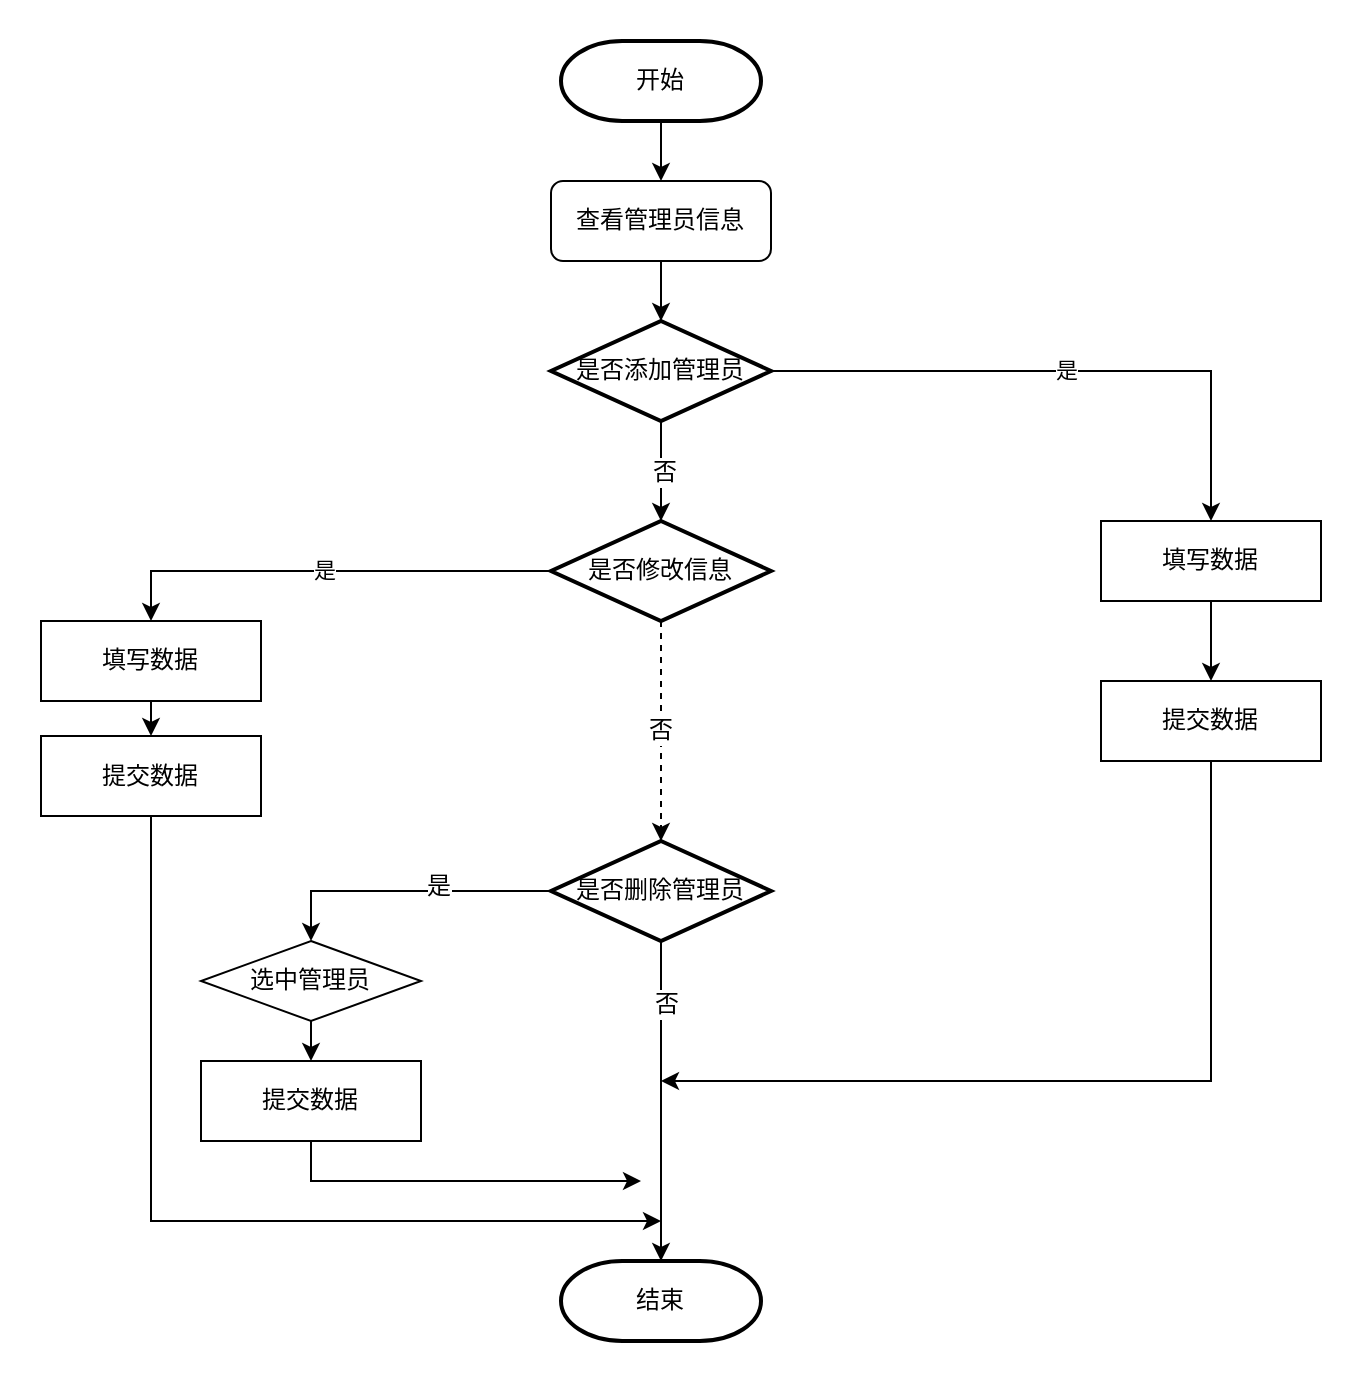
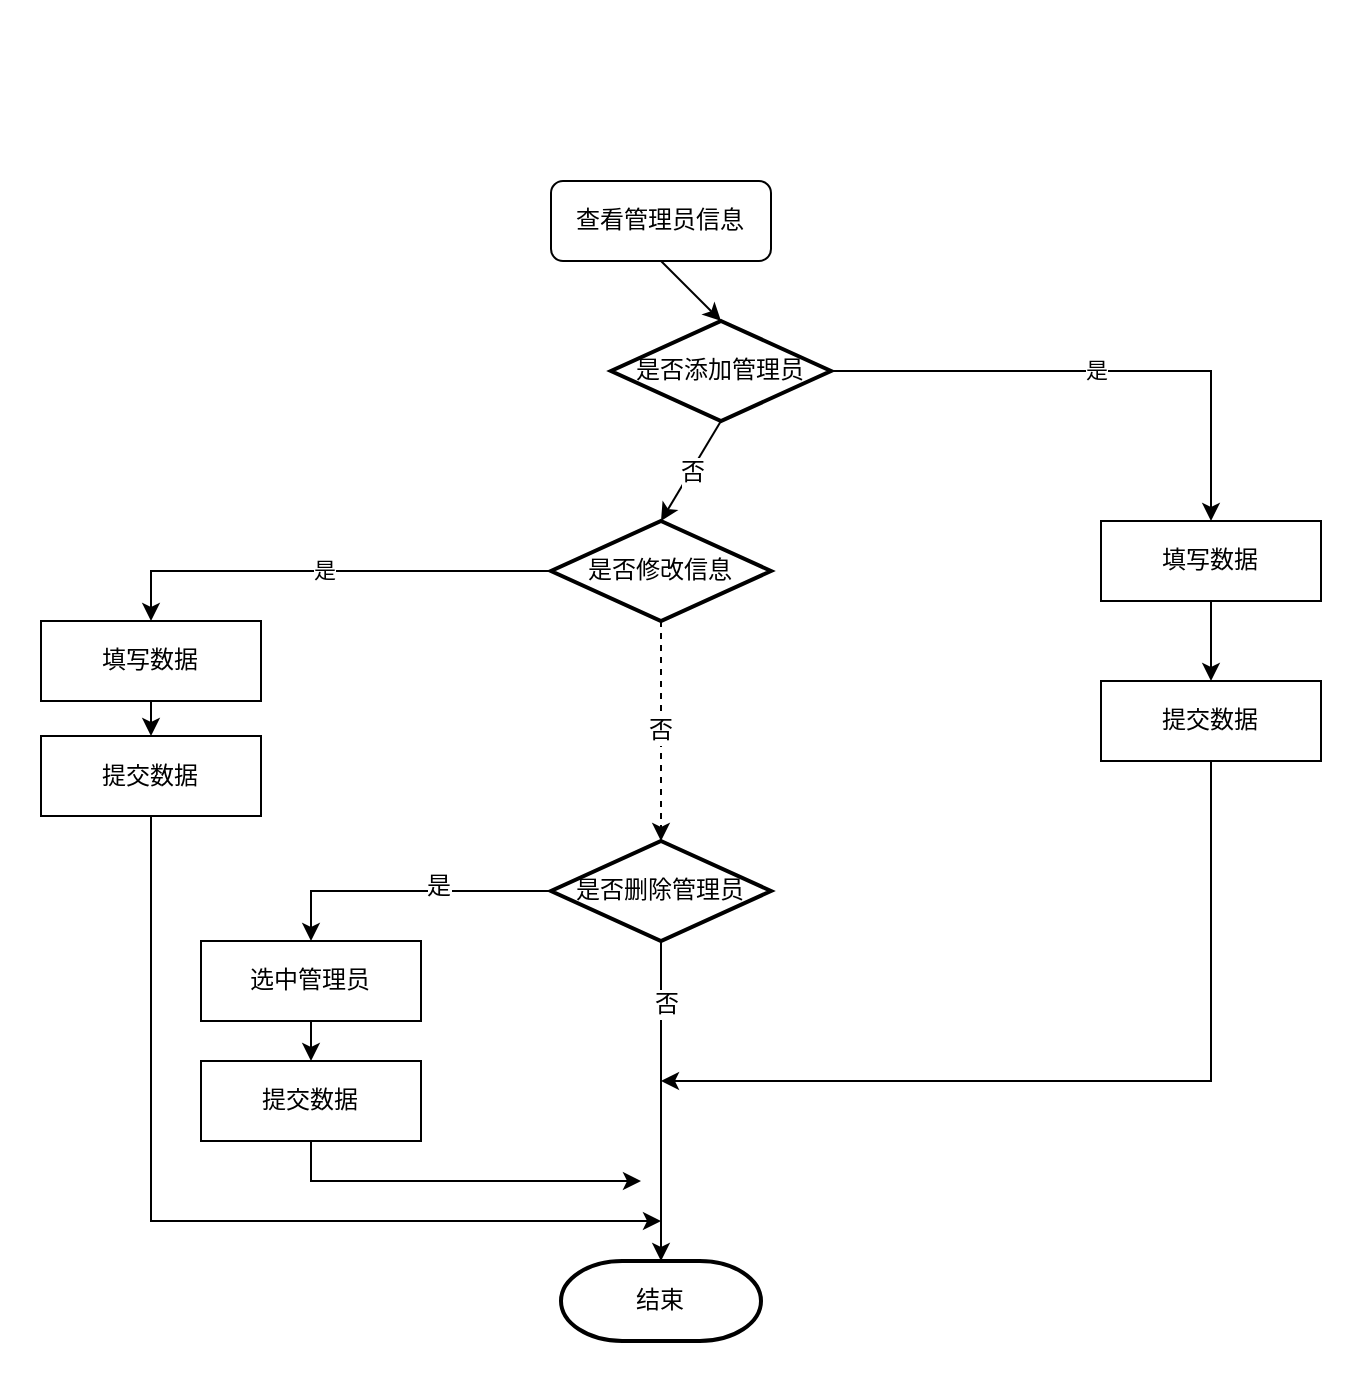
- <mxCell id="3" value="开始" style="strokeWidth=2;html=1;shape=mxgraph.flowchart.terminator;whiteSpace=wrap;" parent="1" vertex="1"><mxGeometry x="280" y="20" width="100" height="40" as="geometry" /></mxCell>
- <mxCell id="2" style="edgeStyle=none;rounded=0;orthogonalLoop=1;jettySize=auto;html=1;exitX=0.5;exitY=1;exitDx=0;exitDy=0;exitPerimeter=0;entryX=0.5;entryY=0;entryDx=0;entryDy=0;" parent="1" source="3" target="5" edge="1"><mxGeometry relative="1" as="geometry" /></mxCell>
- <mxCell id="9" value="是否添加管理员" style="strokeWidth=2;html=1;shape=mxgraph.flowchart.decision;whiteSpace=wrap;" parent="1" vertex="1"><mxGeometry x="275" y="160" width="110" height="50" as="geometry" /></mxCell>
+ <mxCell id="9" value="是否添加管理员" style="strokeWidth=2;html=1;shape=mxgraph.flowchart.decision;whiteSpace=wrap;" parent="1" vertex="1"><mxGeometry x="305" y="160" width="110" height="50" as="geometry" /></mxCell>
- <mxCell id="29" value="选中管理员" style="rhombus;whiteSpace=wrap;html=1;" parent="1" vertex="1"><mxGeometry x="100" y="470" width="110" height="40" as="geometry" /></mxCell>
+ <mxCell id="29" value="选中管理员" style="rounded=0;whiteSpace=wrap;html=1;" parent="1" vertex="1"><mxGeometry x="100" y="470" width="110" height="40" as="geometry" /></mxCell>
